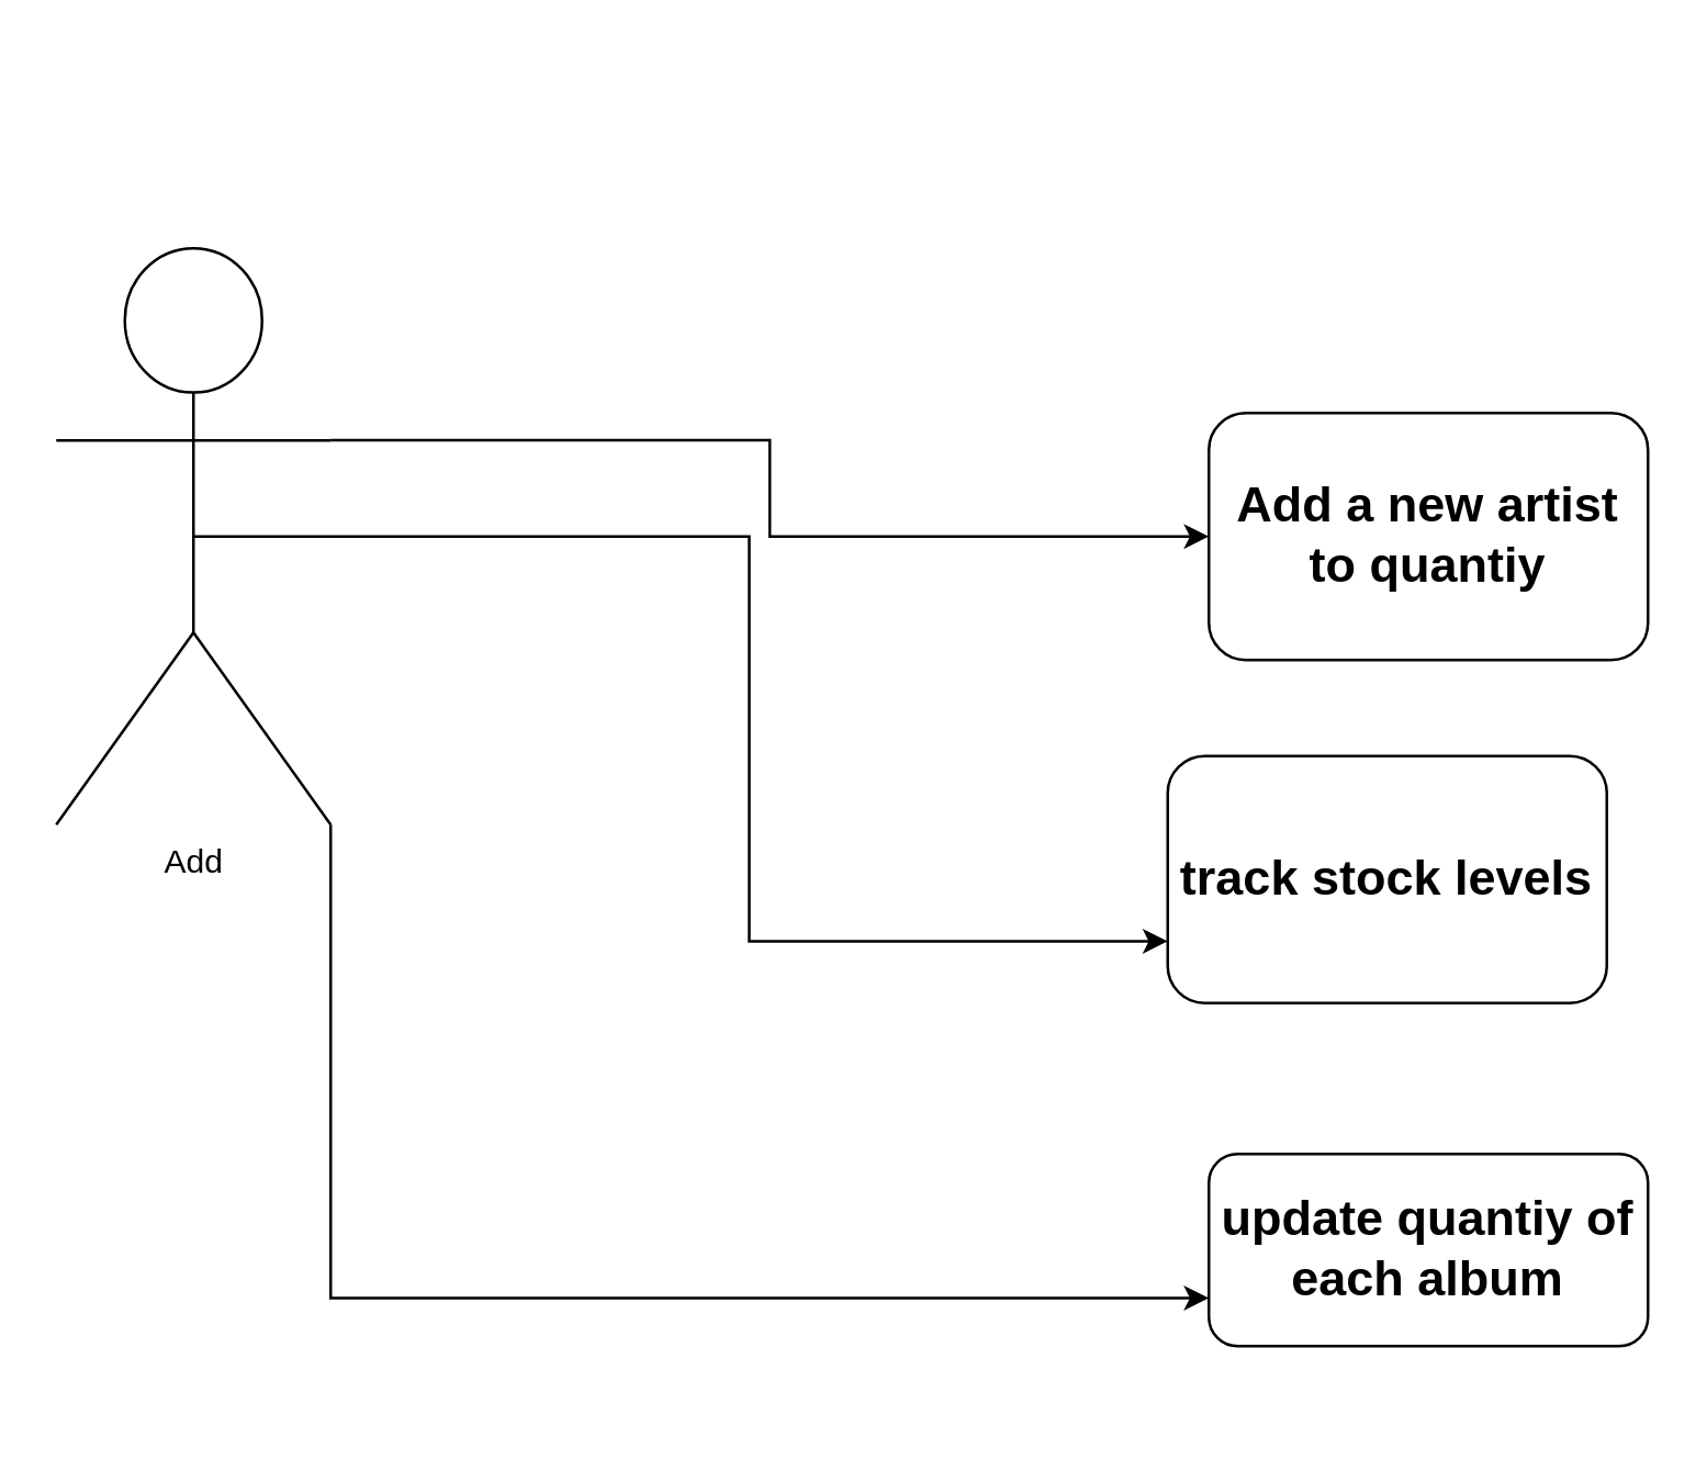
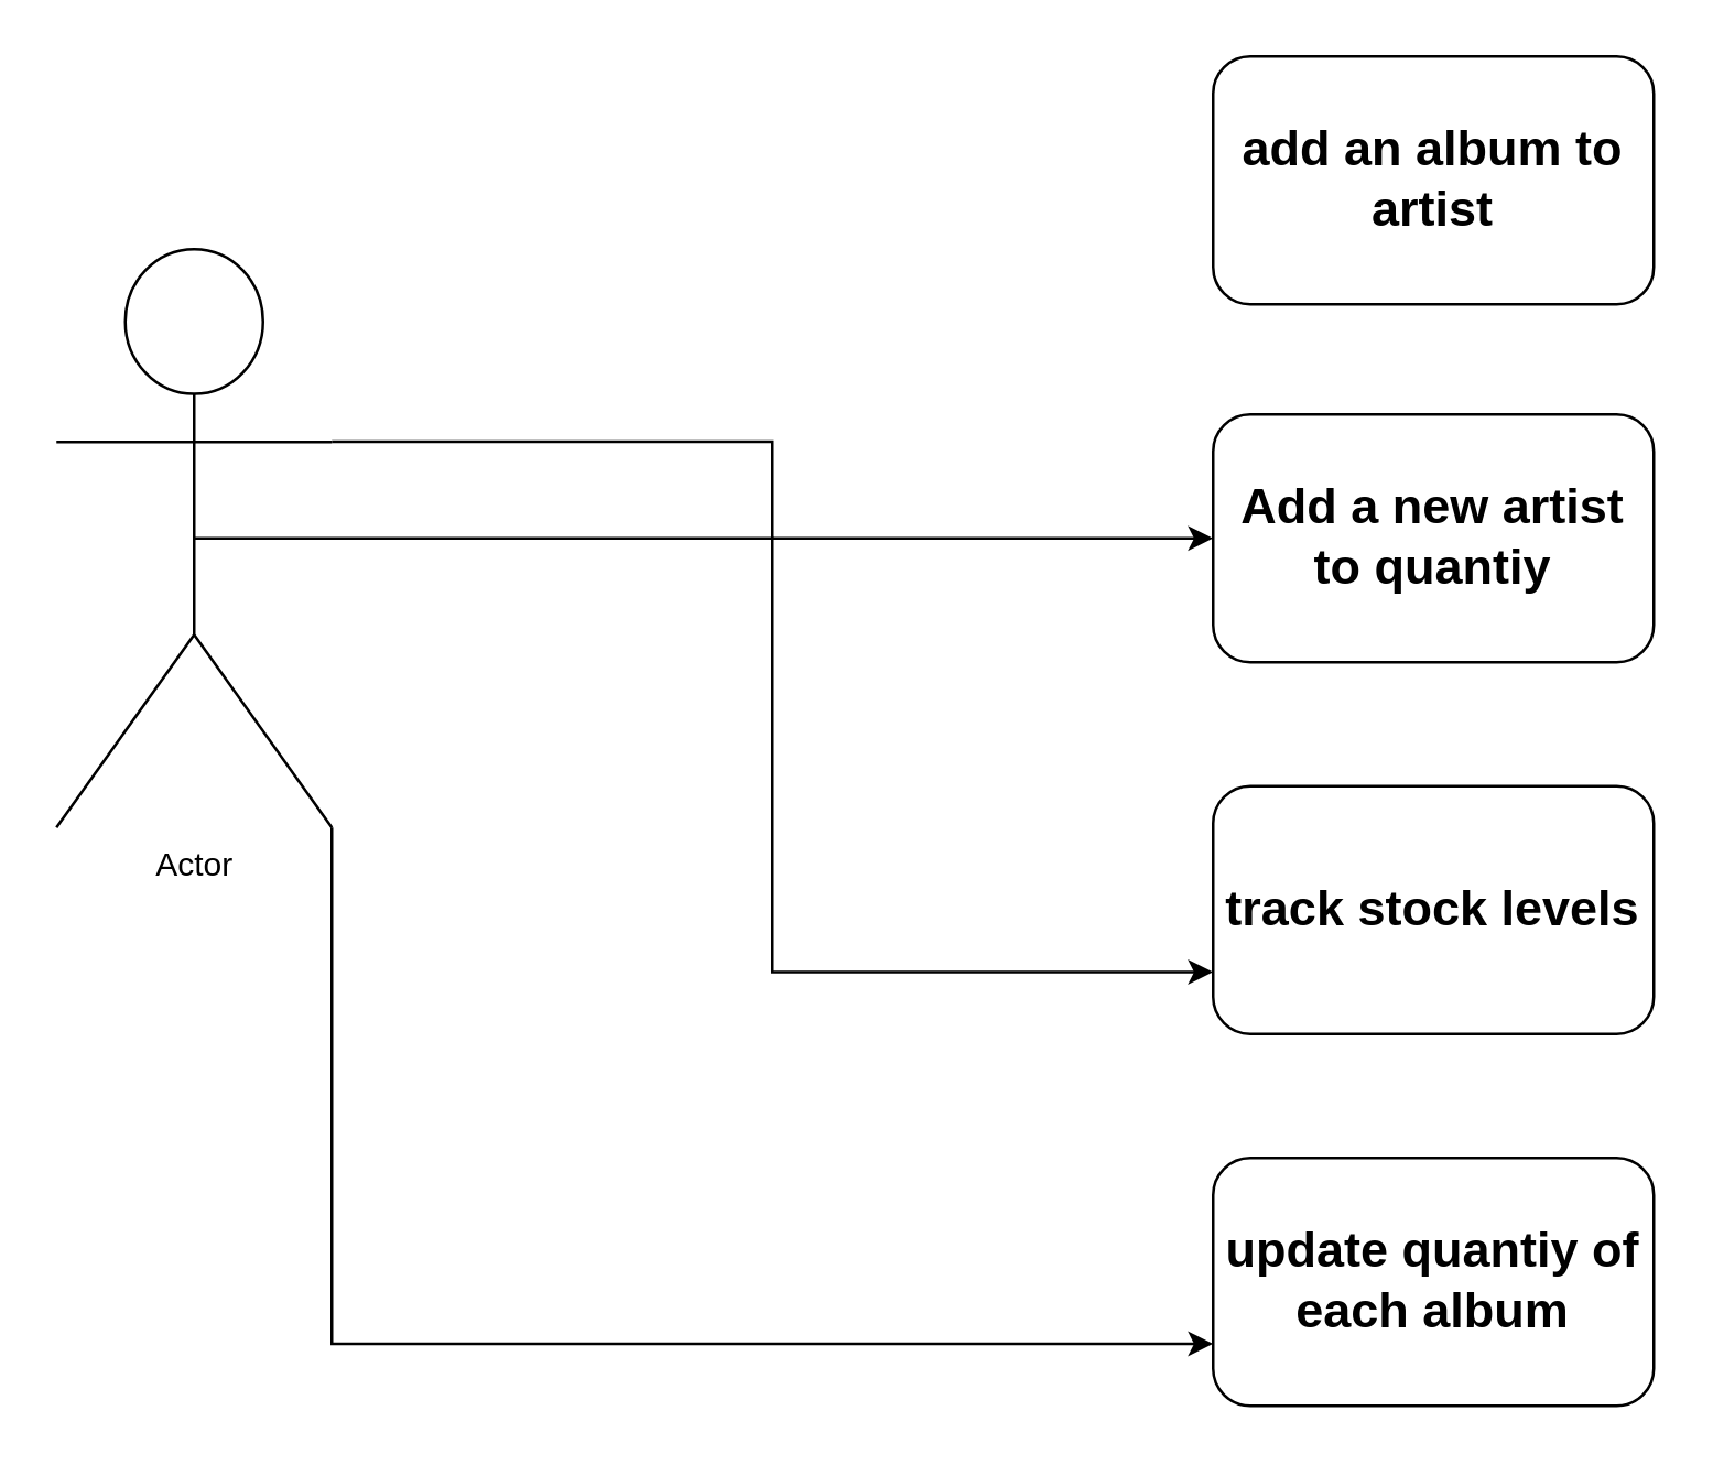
+ <mxCell id="6" value="&lt;h2&gt;add an album to artist&lt;/h2&gt;" style="rounded=1;whiteSpace=wrap;html=1;" vertex="1" parent="1"><mxGeometry x="440" y="20" width="160" height="90" as="geometry" /></mxCell>
- <mxCell id="5" value="Add" style="shape=umlActor;verticalLabelPosition=bottom;labelBackgroundColor=#ffffff;verticalAlign=top;html=1;outlineConnect=0;" vertex="1" parent="1"><mxGeometry x="20" y="90" width="100" height="210" as="geometry" /></mxCell>
+ <mxCell id="5" value="Actor" style="shape=umlActor;verticalLabelPosition=bottom;labelBackgroundColor=#ffffff;verticalAlign=top;html=1;outlineConnect=0;" vertex="1" parent="1"><mxGeometry x="20" y="90" width="100" height="210" as="geometry" /></mxCell>
- <mxCell id="8" value="&lt;h2&gt;track stock levels&lt;/h2&gt;" style="rounded=1;whiteSpace=wrap;html=1;" vertex="1" parent="1"><mxGeometry x="425" y="275" width="160" height="90" as="geometry" /></mxCell>
+ <mxCell id="8" value="&lt;h2&gt;track stock levels&lt;/h2&gt;" style="rounded=1;whiteSpace=wrap;html=1;" vertex="1" parent="1"><mxGeometry x="440" y="285" width="160" height="90" as="geometry" /></mxCell>
- <mxCell id="9" value="&lt;h2&gt;update quantiy of each album&lt;/h2&gt;" style="rounded=1;whiteSpace=wrap;html=1;fontStyle=1" vertex="1" parent="1"><mxGeometry x="440" y="420" width="160" height="70" as="geometry" /></mxCell>
+ <mxCell id="9" value="&lt;h2&gt;update quantiy of each album&lt;/h2&gt;" style="rounded=1;whiteSpace=wrap;html=1;fontStyle=1" vertex="1" parent="1"><mxGeometry x="440" y="420" width="160" height="90" as="geometry" /></mxCell>
